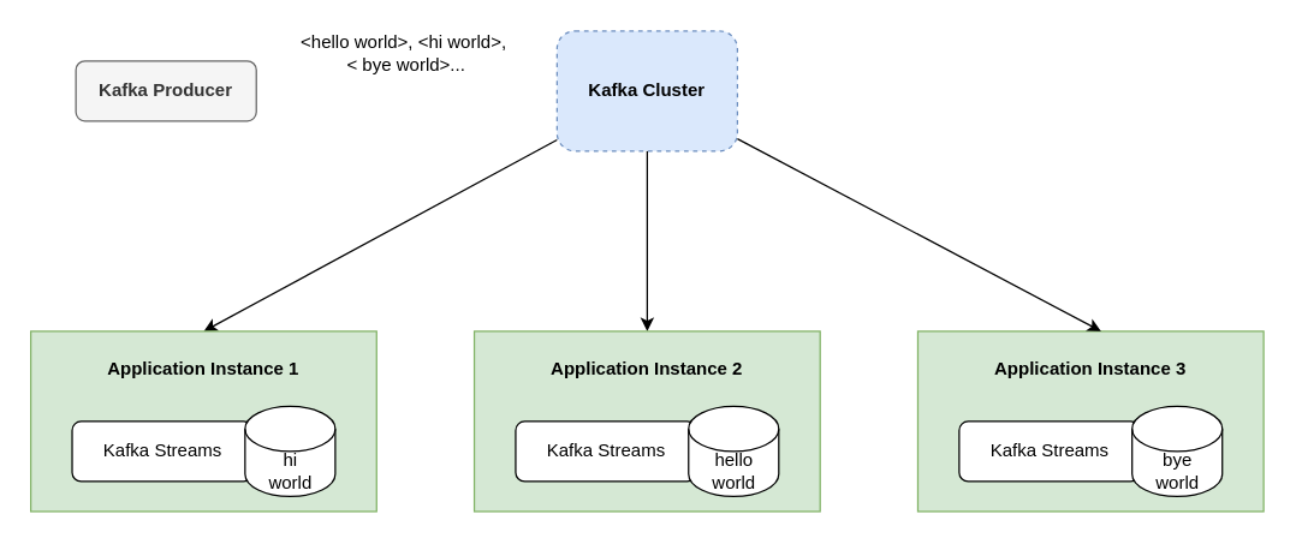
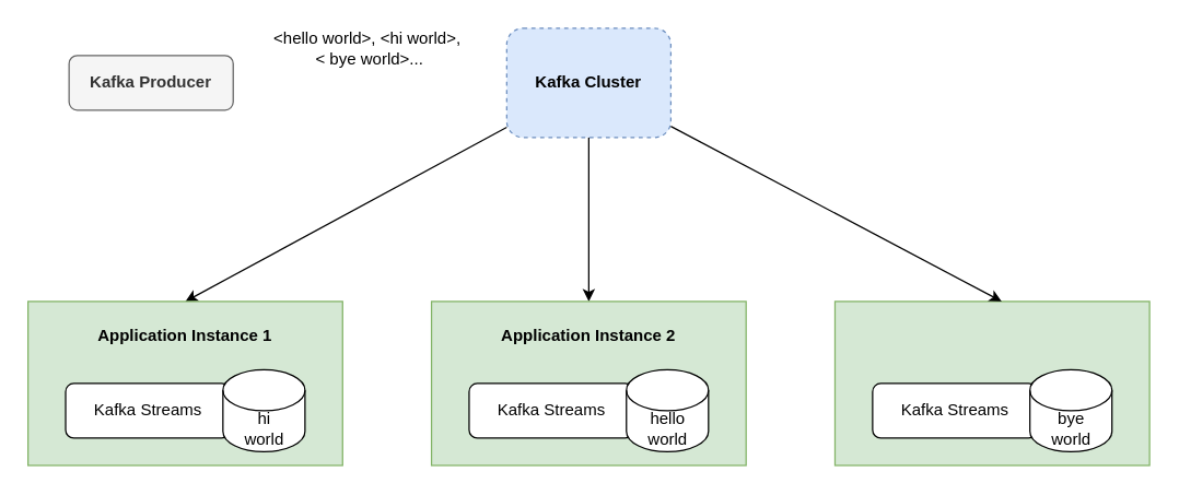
- <mxCell id="18" value="&lt;b&gt;Application Instance 3&lt;/b&gt;" style="text;html=1;align=center;verticalAlign=middle;whiteSpace=wrap;rounded=0;" vertex="1" parent="1"><mxGeometry x="655" y="230" width="140" height="30" as="geometry" /></mxCell>
